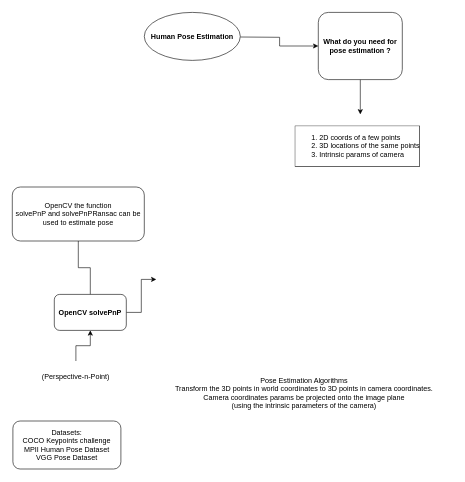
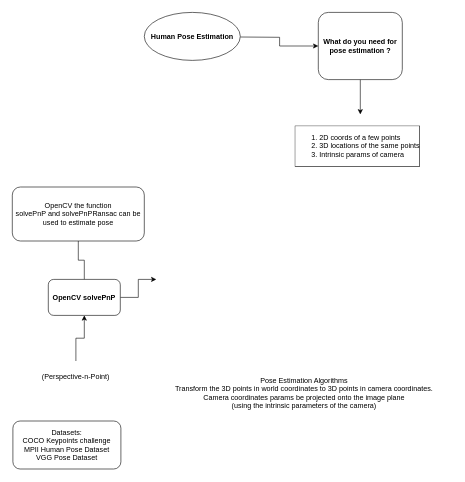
- <mxCell id="9" value="&lt;h2 style=&quot;font-size: 12px;&quot;&gt;OpenCV solvePnP&lt;/h2&gt;" style="rounded=1;whiteSpace=wrap;html=1;fontSize=12;" parent="1" vertex="1"><mxGeometry x="90" y="490" width="120" height="60" as="geometry" /></mxCell>
+ <mxCell id="9" value="&lt;h2 style=&quot;font-size: 12px;&quot;&gt;OpenCV solvePnP&lt;/h2&gt;" style="rounded=1;whiteSpace=wrap;html=1;fontSize=12;" parent="1" vertex="1"><mxGeometry x="80" y="465" width="120" height="60" as="geometry" /></mxCell>
